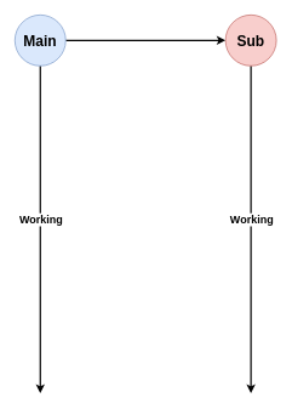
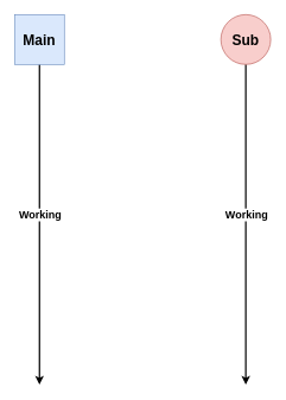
- <mxCell id="5" value="&lt;b&gt;&lt;font style=&quot;font-size: 20px&quot;&gt;Main&lt;/font&gt;&lt;/b&gt;" style="ellipse;whiteSpace=wrap;html=1;aspect=fixed;fillColor=#dae8fc;strokeColor=#6c8ebf;" parent="1" vertex="1"><mxGeometry x="20" y="20" width="70" height="70" as="geometry" /></mxCell>
+ <mxCell id="5" value="&lt;b&gt;&lt;font style=&quot;font-size: 20px&quot;&gt;Main&lt;/font&gt;&lt;/b&gt;" style="whiteSpace=wrap;html=1;aspect=fixed;fillColor=#dae8fc;strokeColor=#6c8ebf;rounded=0;" parent="1" vertex="1"><mxGeometry x="20" y="20" width="70" height="70" as="geometry" /></mxCell>
- <mxCell id="2" style="edgeStyle=orthogonalEdgeStyle;rounded=0;orthogonalLoop=1;jettySize=auto;html=1;entryX=0;entryY=0.5;entryDx=0;entryDy=0;strokeWidth=2;" parent="1" source="5" target="8" edge="1"><mxGeometry relative="1" as="geometry" /></mxCell>
